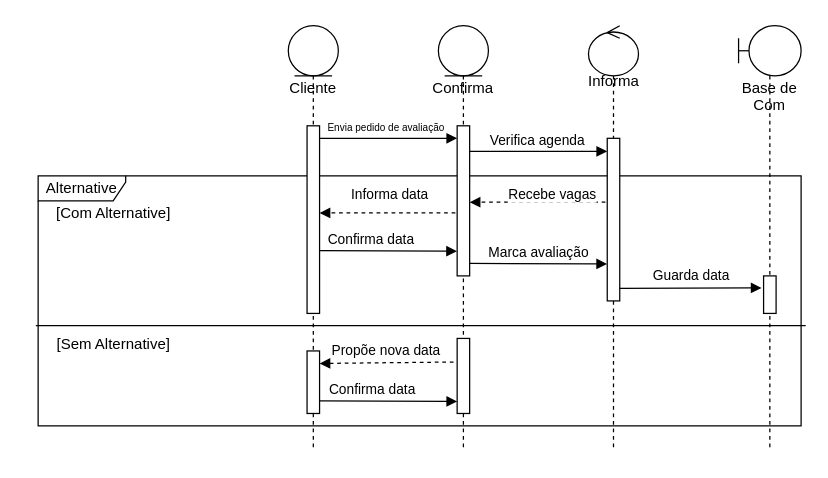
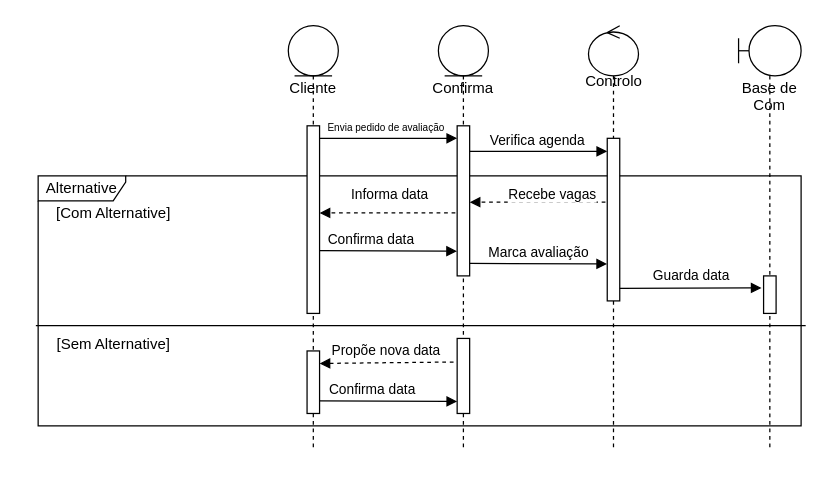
- <mxCell id="11" value="Informa" style="text;html=1;align=center;verticalAlign=middle;resizable=0;points=[];autosize=1;strokeColor=none;fillColor=none;" parent="1" vertex="1"><mxGeometry x="455" y="50" width="70" height="30" as="geometry" /></mxCell>
+ <mxCell id="11" value="Controlo" style="text;html=1;align=center;verticalAlign=middle;resizable=0;points=[];autosize=1;strokeColor=none;fillColor=none;" parent="1" vertex="1"><mxGeometry x="455" y="50" width="70" height="30" as="geometry" /></mxCell>
